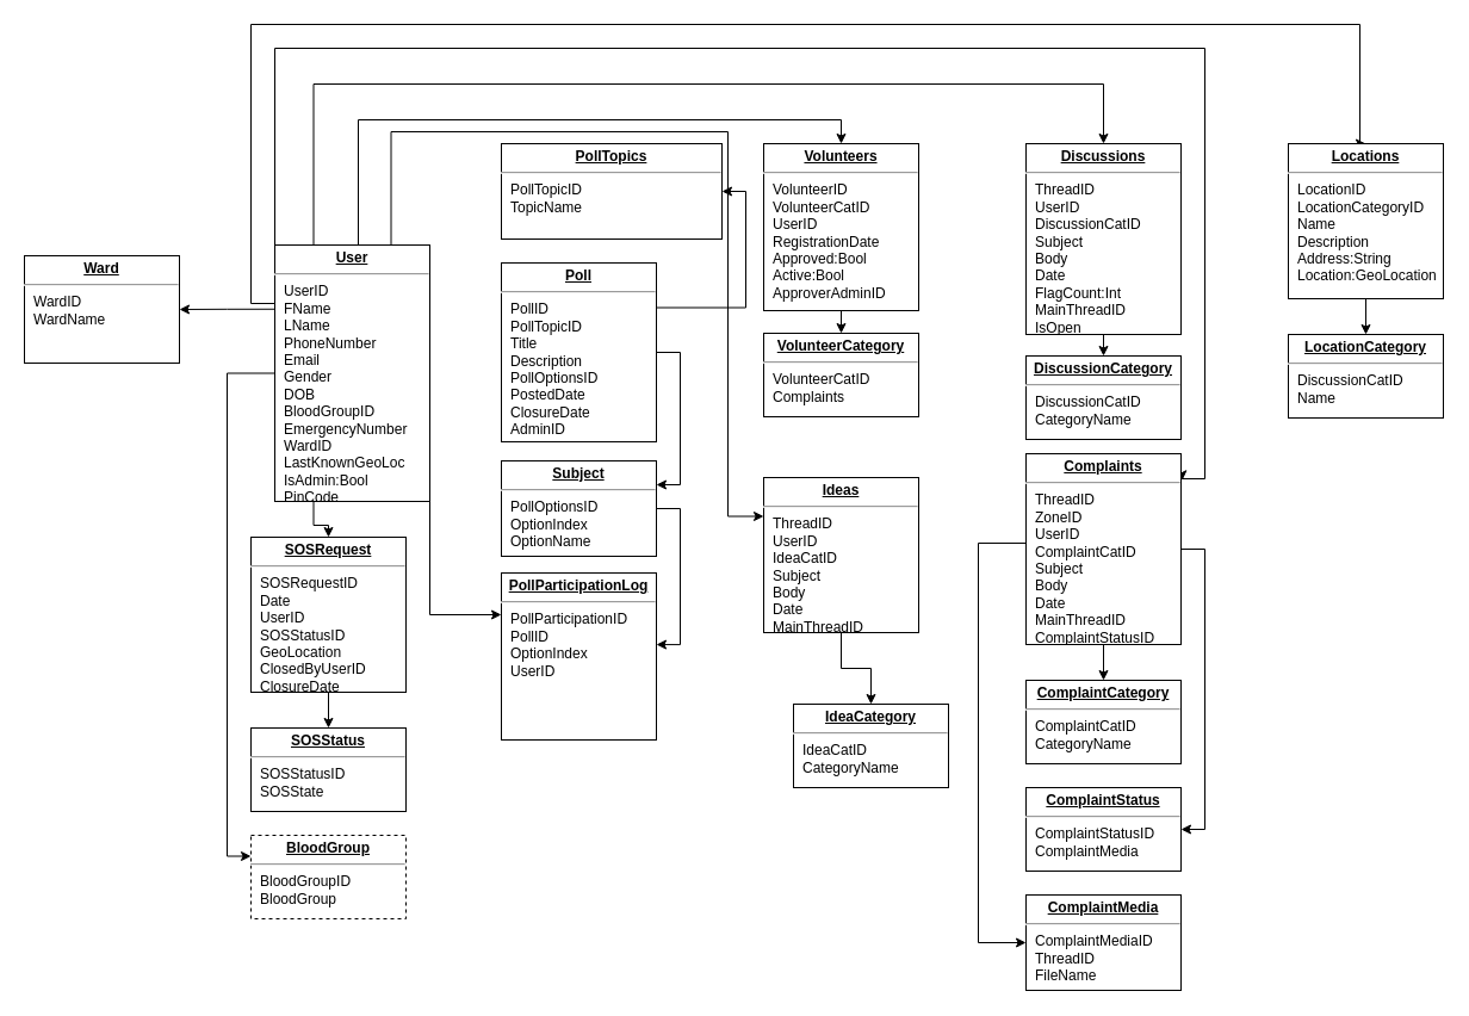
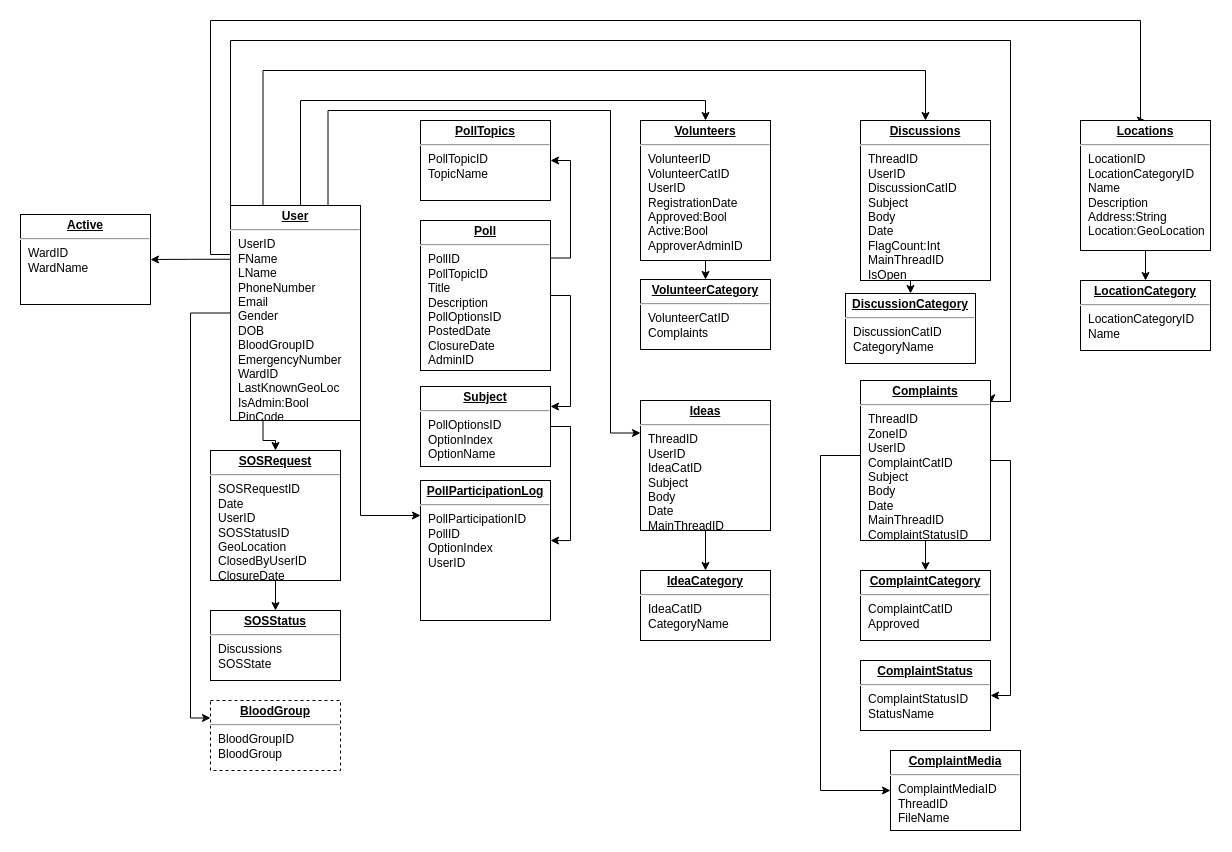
- <mxCell id="12" value="&lt;p style=&quot;margin: 0px ; margin-top: 4px ; text-align: center ; text-decoration: underline&quot;&gt;&lt;b&gt;PollTopics&lt;/b&gt;&lt;/p&gt;&lt;hr&gt;&lt;p style=&quot;margin: 0px ; margin-left: 8px&quot;&gt;PollTopicID&lt;/p&gt;&lt;p style=&quot;margin: 0px ; margin-left: 8px&quot;&gt;TopicName&lt;/p&gt;&lt;p style=&quot;margin: 0px ; margin-left: 8px&quot;&gt;&lt;br&gt;&lt;/p&gt;&lt;p style=&quot;margin: 0px ; margin-left: 8px&quot;&gt;&lt;br&gt;&lt;/p&gt;" style="verticalAlign=top;align=left;overflow=fill;fontSize=12;fontFamily=Helvetica;html=1;rounded=0;shadow=0;comic=0;labelBackgroundColor=none;strokeWidth=1" vertex="1" parent="1"><mxGeometry x="420" y="120" width="185" height="80" as="geometry" /></mxCell>
+ <mxCell id="12" value="&lt;p style=&quot;margin: 0px ; margin-top: 4px ; text-align: center ; text-decoration: underline&quot;&gt;&lt;b&gt;PollTopics&lt;/b&gt;&lt;/p&gt;&lt;hr&gt;&lt;p style=&quot;margin: 0px ; margin-left: 8px&quot;&gt;PollTopicID&lt;/p&gt;&lt;p style=&quot;margin: 0px ; margin-left: 8px&quot;&gt;TopicName&lt;/p&gt;&lt;p style=&quot;margin: 0px ; margin-left: 8px&quot;&gt;&lt;br&gt;&lt;/p&gt;&lt;p style=&quot;margin: 0px ; margin-left: 8px&quot;&gt;&lt;br&gt;&lt;/p&gt;" style="verticalAlign=top;align=left;overflow=fill;fontSize=12;fontFamily=Helvetica;html=1;rounded=0;shadow=0;comic=0;labelBackgroundColor=none;strokeWidth=1" vertex="1" parent="1"><mxGeometry x="420" y="120" width="130" height="80" as="geometry" /></mxCell>
- <mxCell id="42" value="&lt;p style=&quot;margin: 0px ; margin-top: 4px ; text-align: center ; text-decoration: underline&quot;&gt;&lt;b&gt;Ward&lt;/b&gt;&lt;/p&gt;&lt;hr&gt;&lt;p style=&quot;margin: 0px ; margin-left: 8px&quot;&gt;WardID&lt;/p&gt;&lt;p style=&quot;margin: 0px ; margin-left: 8px&quot;&gt;WardName&lt;/p&gt;&lt;p style=&quot;margin: 0px ; margin-left: 8px&quot;&gt;&lt;br&gt;&lt;/p&gt;&lt;p style=&quot;margin: 0px ; margin-left: 8px&quot;&gt;&lt;br&gt;&lt;/p&gt;&lt;p style=&quot;margin: 0px ; margin-left: 8px&quot;&gt;&lt;br&gt;&lt;/p&gt;" style="verticalAlign=top;align=left;overflow=fill;fontSize=12;fontFamily=Helvetica;html=1;rounded=0;shadow=0;comic=0;labelBackgroundColor=none;strokeWidth=1" vertex="1" parent="1"><mxGeometry x="20" y="214" width="130" height="90" as="geometry" /></mxCell>
+ <mxCell id="42" value="&lt;p style=&quot;margin: 0px ; margin-top: 4px ; text-align: center ; text-decoration: underline&quot;&gt;&lt;b&gt;Active&lt;/b&gt;&lt;/p&gt;&lt;hr&gt;&lt;p style=&quot;margin: 0px ; margin-left: 8px&quot;&gt;WardID&lt;/p&gt;&lt;p style=&quot;margin: 0px ; margin-left: 8px&quot;&gt;WardName&lt;/p&gt;&lt;p style=&quot;margin: 0px ; margin-left: 8px&quot;&gt;&lt;br&gt;&lt;/p&gt;&lt;p style=&quot;margin: 0px ; margin-left: 8px&quot;&gt;&lt;br&gt;&lt;/p&gt;&lt;p style=&quot;margin: 0px ; margin-left: 8px&quot;&gt;&lt;br&gt;&lt;/p&gt;" style="verticalAlign=top;align=left;overflow=fill;fontSize=12;fontFamily=Helvetica;html=1;rounded=0;shadow=0;comic=0;labelBackgroundColor=none;strokeWidth=1" vertex="1" parent="1"><mxGeometry x="20" y="214" width="130" height="90" as="geometry" /></mxCell>
- <mxCell id="37" value="&lt;p style=&quot;margin: 0px ; margin-top: 4px ; text-align: center ; text-decoration: underline&quot;&gt;&lt;b&gt;LocationCategory&lt;/b&gt;&lt;/p&gt;&lt;hr&gt;&lt;p style=&quot;margin: 0px ; margin-left: 8px&quot;&gt;DiscussionCatID&lt;br&gt;&lt;/p&gt;&lt;p style=&quot;margin: 0px ; margin-left: 8px&quot;&gt;Name&lt;/p&gt;&lt;p style=&quot;margin: 0px ; margin-left: 8px&quot;&gt;&lt;br&gt;&lt;/p&gt;&lt;p style=&quot;margin: 0px ; margin-left: 8px&quot;&gt;&lt;br&gt;&lt;/p&gt;" style="verticalAlign=top;align=left;overflow=fill;fontSize=12;fontFamily=Helvetica;html=1;rounded=0;shadow=0;comic=0;labelBackgroundColor=none;strokeWidth=1" vertex="1" parent="1"><mxGeometry x="1080" y="280" width="130" height="70" as="geometry" /></mxCell>
+ <mxCell id="37" value="&lt;p style=&quot;margin: 0px ; margin-top: 4px ; text-align: center ; text-decoration: underline&quot;&gt;&lt;b&gt;LocationCategory&lt;/b&gt;&lt;/p&gt;&lt;hr&gt;&lt;p style=&quot;margin: 0px ; margin-left: 8px&quot;&gt;LocationCategoryID&lt;br&gt;&lt;/p&gt;&lt;p style=&quot;margin: 0px ; margin-left: 8px&quot;&gt;Name&lt;/p&gt;&lt;p style=&quot;margin: 0px ; margin-left: 8px&quot;&gt;&lt;br&gt;&lt;/p&gt;&lt;p style=&quot;margin: 0px ; margin-left: 8px&quot;&gt;&lt;br&gt;&lt;/p&gt;" style="verticalAlign=top;align=left;overflow=fill;fontSize=12;fontFamily=Helvetica;html=1;rounded=0;shadow=0;comic=0;labelBackgroundColor=none;strokeWidth=1" vertex="1" parent="1"><mxGeometry x="1080" y="280" width="130" height="70" as="geometry" /></mxCell>
- <mxCell id="24" value="&lt;p style=&quot;margin: 0px ; margin-top: 4px ; text-align: center ; text-decoration: underline&quot;&gt;&lt;b&gt;DiscussionCategory&lt;/b&gt;&lt;/p&gt;&lt;hr&gt;&lt;p style=&quot;margin: 0px ; margin-left: 8px&quot;&gt;DiscussionCatID&lt;/p&gt;&lt;p style=&quot;margin: 0px ; margin-left: 8px&quot;&gt;CategoryName&lt;/p&gt;&lt;p style=&quot;margin: 0px ; margin-left: 8px&quot;&gt;&lt;br&gt;&lt;/p&gt;" style="verticalAlign=top;align=left;overflow=fill;fontSize=12;fontFamily=Helvetica;html=1;rounded=0;shadow=0;comic=0;labelBackgroundColor=none;strokeWidth=1" vertex="1" parent="1"><mxGeometry x="860" y="298" width="130" height="70" as="geometry" /></mxCell>
+ <mxCell id="24" value="&lt;p style=&quot;margin: 0px ; margin-top: 4px ; text-align: center ; text-decoration: underline&quot;&gt;&lt;b&gt;DiscussionCategory&lt;/b&gt;&lt;/p&gt;&lt;hr&gt;&lt;p style=&quot;margin: 0px ; margin-left: 8px&quot;&gt;DiscussionCatID&lt;/p&gt;&lt;p style=&quot;margin: 0px ; margin-left: 8px&quot;&gt;CategoryName&lt;/p&gt;&lt;p style=&quot;margin: 0px ; margin-left: 8px&quot;&gt;&lt;br&gt;&lt;/p&gt;" style="verticalAlign=top;align=left;overflow=fill;fontSize=12;fontFamily=Helvetica;html=1;rounded=0;shadow=0;comic=0;labelBackgroundColor=none;strokeWidth=1" vertex="1" parent="1"><mxGeometry x="845" y="293" width="130" height="70" as="geometry" /></mxCell>
- <mxCell id="32" value="&lt;p style=&quot;margin: 0px ; margin-top: 4px ; text-align: center ; text-decoration: underline&quot;&gt;&lt;b&gt;ComplaintCategory&lt;/b&gt;&lt;/p&gt;&lt;hr&gt;&lt;p style=&quot;margin: 0px ; margin-left: 8px&quot;&gt;ComplaintCatID&lt;br&gt;&lt;/p&gt;&lt;p style=&quot;margin: 0px ; margin-left: 8px&quot;&gt;CategoryName&lt;/p&gt;&lt;p style=&quot;margin: 0px ; margin-left: 8px&quot;&gt;&lt;br&gt;&lt;/p&gt;" style="verticalAlign=top;align=left;overflow=fill;fontSize=12;fontFamily=Helvetica;html=1;rounded=0;shadow=0;comic=0;labelBackgroundColor=none;strokeWidth=1" vertex="1" parent="1"><mxGeometry x="860" y="570" width="130" height="70" as="geometry" /></mxCell>
+ <mxCell id="32" value="&lt;p style=&quot;margin: 0px ; margin-top: 4px ; text-align: center ; text-decoration: underline&quot;&gt;&lt;b&gt;ComplaintCategory&lt;/b&gt;&lt;/p&gt;&lt;hr&gt;&lt;p style=&quot;margin: 0px ; margin-left: 8px&quot;&gt;ComplaintCatID&lt;br&gt;&lt;/p&gt;&lt;p style=&quot;margin: 0px ; margin-left: 8px&quot;&gt;Approved&lt;/p&gt;&lt;p style=&quot;margin: 0px ; margin-left: 8px&quot;&gt;&lt;br&gt;&lt;/p&gt;" style="verticalAlign=top;align=left;overflow=fill;fontSize=12;fontFamily=Helvetica;html=1;rounded=0;shadow=0;comic=0;labelBackgroundColor=none;strokeWidth=1" vertex="1" parent="1"><mxGeometry x="860" y="570" width="130" height="70" as="geometry" /></mxCell>
- <mxCell id="27" value="&lt;p style=&quot;margin: 0px ; margin-top: 4px ; text-align: center ; text-decoration: underline&quot;&gt;&lt;b&gt;IdeaCategory&lt;/b&gt;&lt;/p&gt;&lt;hr&gt;&lt;p style=&quot;margin: 0px ; margin-left: 8px&quot;&gt;IdeaCatID&lt;/p&gt;&lt;p style=&quot;margin: 0px ; margin-left: 8px&quot;&gt;CategoryName&lt;/p&gt;&lt;p style=&quot;margin: 0px ; margin-left: 8px&quot;&gt;&lt;br&gt;&lt;/p&gt;" style="verticalAlign=top;align=left;overflow=fill;fontSize=12;fontFamily=Helvetica;html=1;rounded=0;shadow=0;comic=0;labelBackgroundColor=none;strokeWidth=1" vertex="1" parent="1"><mxGeometry x="665" y="590" width="130" height="70" as="geometry" /></mxCell>
+ <mxCell id="27" value="&lt;p style=&quot;margin: 0px ; margin-top: 4px ; text-align: center ; text-decoration: underline&quot;&gt;&lt;b&gt;IdeaCategory&lt;/b&gt;&lt;/p&gt;&lt;hr&gt;&lt;p style=&quot;margin: 0px ; margin-left: 8px&quot;&gt;IdeaCatID&lt;/p&gt;&lt;p style=&quot;margin: 0px ; margin-left: 8px&quot;&gt;CategoryName&lt;/p&gt;&lt;p style=&quot;margin: 0px ; margin-left: 8px&quot;&gt;&lt;br&gt;&lt;/p&gt;" style="verticalAlign=top;align=left;overflow=fill;fontSize=12;fontFamily=Helvetica;html=1;rounded=0;shadow=0;comic=0;labelBackgroundColor=none;strokeWidth=1" vertex="1" parent="1"><mxGeometry x="640" y="570" width="130" height="70" as="geometry" /></mxCell>
- <mxCell id="40" value="&lt;p style=&quot;margin: 0px ; margin-top: 4px ; text-align: center ; text-decoration: underline&quot;&gt;&lt;b&gt;SOSStatus&lt;/b&gt;&lt;/p&gt;&lt;hr&gt;&lt;p style=&quot;margin: 0px ; margin-left: 8px&quot;&gt;SOSStatusID&lt;br&gt;&lt;/p&gt;&lt;p style=&quot;margin: 0px ; margin-left: 8px&quot;&gt;SOSState&lt;/p&gt;" style="verticalAlign=top;align=left;overflow=fill;fontSize=12;fontFamily=Helvetica;html=1;rounded=0;shadow=0;comic=0;labelBackgroundColor=none;strokeWidth=1" vertex="1" parent="1"><mxGeometry x="210" y="610" width="130" height="70" as="geometry" /></mxCell>
+ <mxCell id="40" value="&lt;p style=&quot;margin: 0px ; margin-top: 4px ; text-align: center ; text-decoration: underline&quot;&gt;&lt;b&gt;SOSStatus&lt;/b&gt;&lt;/p&gt;&lt;hr&gt;&lt;p style=&quot;margin: 0px ; margin-left: 8px&quot;&gt;Discussions&lt;br&gt;&lt;/p&gt;&lt;p style=&quot;margin: 0px ; margin-left: 8px&quot;&gt;SOSState&lt;/p&gt;" style="verticalAlign=top;align=left;overflow=fill;fontSize=12;fontFamily=Helvetica;html=1;rounded=0;shadow=0;comic=0;labelBackgroundColor=none;strokeWidth=1" vertex="1" parent="1"><mxGeometry x="210" y="610" width="130" height="70" as="geometry" /></mxCell>
- <mxCell id="33" value="&lt;p style=&quot;margin: 0px ; margin-top: 4px ; text-align: center ; text-decoration: underline&quot;&gt;&lt;b&gt;ComplaintStatus&lt;/b&gt;&lt;/p&gt;&lt;hr&gt;&lt;p style=&quot;margin: 0px ; margin-left: 8px&quot;&gt;ComplaintStatusID&lt;br&gt;&lt;/p&gt;&lt;p style=&quot;margin: 0px ; margin-left: 8px&quot;&gt;ComplaintMedia&lt;/p&gt;&lt;p style=&quot;margin: 0px ; margin-left: 8px&quot;&gt;&lt;br&gt;&lt;/p&gt;" style="verticalAlign=top;align=left;overflow=fill;fontSize=12;fontFamily=Helvetica;html=1;rounded=0;shadow=0;comic=0;labelBackgroundColor=none;strokeWidth=1" vertex="1" parent="1"><mxGeometry x="860" y="660" width="130" height="70" as="geometry" /></mxCell>
+ <mxCell id="33" value="&lt;p style=&quot;margin: 0px ; margin-top: 4px ; text-align: center ; text-decoration: underline&quot;&gt;&lt;b&gt;ComplaintStatus&lt;/b&gt;&lt;/p&gt;&lt;hr&gt;&lt;p style=&quot;margin: 0px ; margin-left: 8px&quot;&gt;ComplaintStatusID&lt;br&gt;&lt;/p&gt;&lt;p style=&quot;margin: 0px ; margin-left: 8px&quot;&gt;StatusName&lt;/p&gt;&lt;p style=&quot;margin: 0px ; margin-left: 8px&quot;&gt;&lt;br&gt;&lt;/p&gt;" style="verticalAlign=top;align=left;overflow=fill;fontSize=12;fontFamily=Helvetica;html=1;rounded=0;shadow=0;comic=0;labelBackgroundColor=none;strokeWidth=1" vertex="1" parent="1"><mxGeometry x="860" y="660" width="130" height="70" as="geometry" /></mxCell>
- <mxCell id="34" value="&lt;p style=&quot;margin: 0px ; margin-top: 4px ; text-align: center ; text-decoration: underline&quot;&gt;&lt;b&gt;ComplaintMedia&lt;/b&gt;&lt;/p&gt;&lt;hr&gt;&lt;p style=&quot;margin: 0px ; margin-left: 8px&quot;&gt;ComplaintMediaID&lt;br&gt;&lt;/p&gt;&lt;p style=&quot;margin: 0px ; margin-left: 8px&quot;&gt;ThreadID&lt;/p&gt;&lt;p style=&quot;margin: 0px ; margin-left: 8px&quot;&gt;FileName&lt;/p&gt;&lt;p style=&quot;margin: 0px ; margin-left: 8px&quot;&gt;&lt;br&gt;&lt;/p&gt;" style="verticalAlign=top;align=left;overflow=fill;fontSize=12;fontFamily=Helvetica;html=1;rounded=0;shadow=0;comic=0;labelBackgroundColor=none;strokeWidth=1" vertex="1" parent="1"><mxGeometry x="860" y="750" width="130" height="80" as="geometry" /></mxCell>
+ <mxCell id="34" value="&lt;p style=&quot;margin: 0px ; margin-top: 4px ; text-align: center ; text-decoration: underline&quot;&gt;&lt;b&gt;ComplaintMedia&lt;/b&gt;&lt;/p&gt;&lt;hr&gt;&lt;p style=&quot;margin: 0px ; margin-left: 8px&quot;&gt;ComplaintMediaID&lt;br&gt;&lt;/p&gt;&lt;p style=&quot;margin: 0px ; margin-left: 8px&quot;&gt;ThreadID&lt;/p&gt;&lt;p style=&quot;margin: 0px ; margin-left: 8px&quot;&gt;FileName&lt;/p&gt;&lt;p style=&quot;margin: 0px ; margin-left: 8px&quot;&gt;&lt;br&gt;&lt;/p&gt;" style="verticalAlign=top;align=left;overflow=fill;fontSize=12;fontFamily=Helvetica;html=1;rounded=0;shadow=0;comic=0;labelBackgroundColor=none;strokeWidth=1" vertex="1" parent="1"><mxGeometry x="890" y="750" width="130" height="80" as="geometry" /></mxCell>
